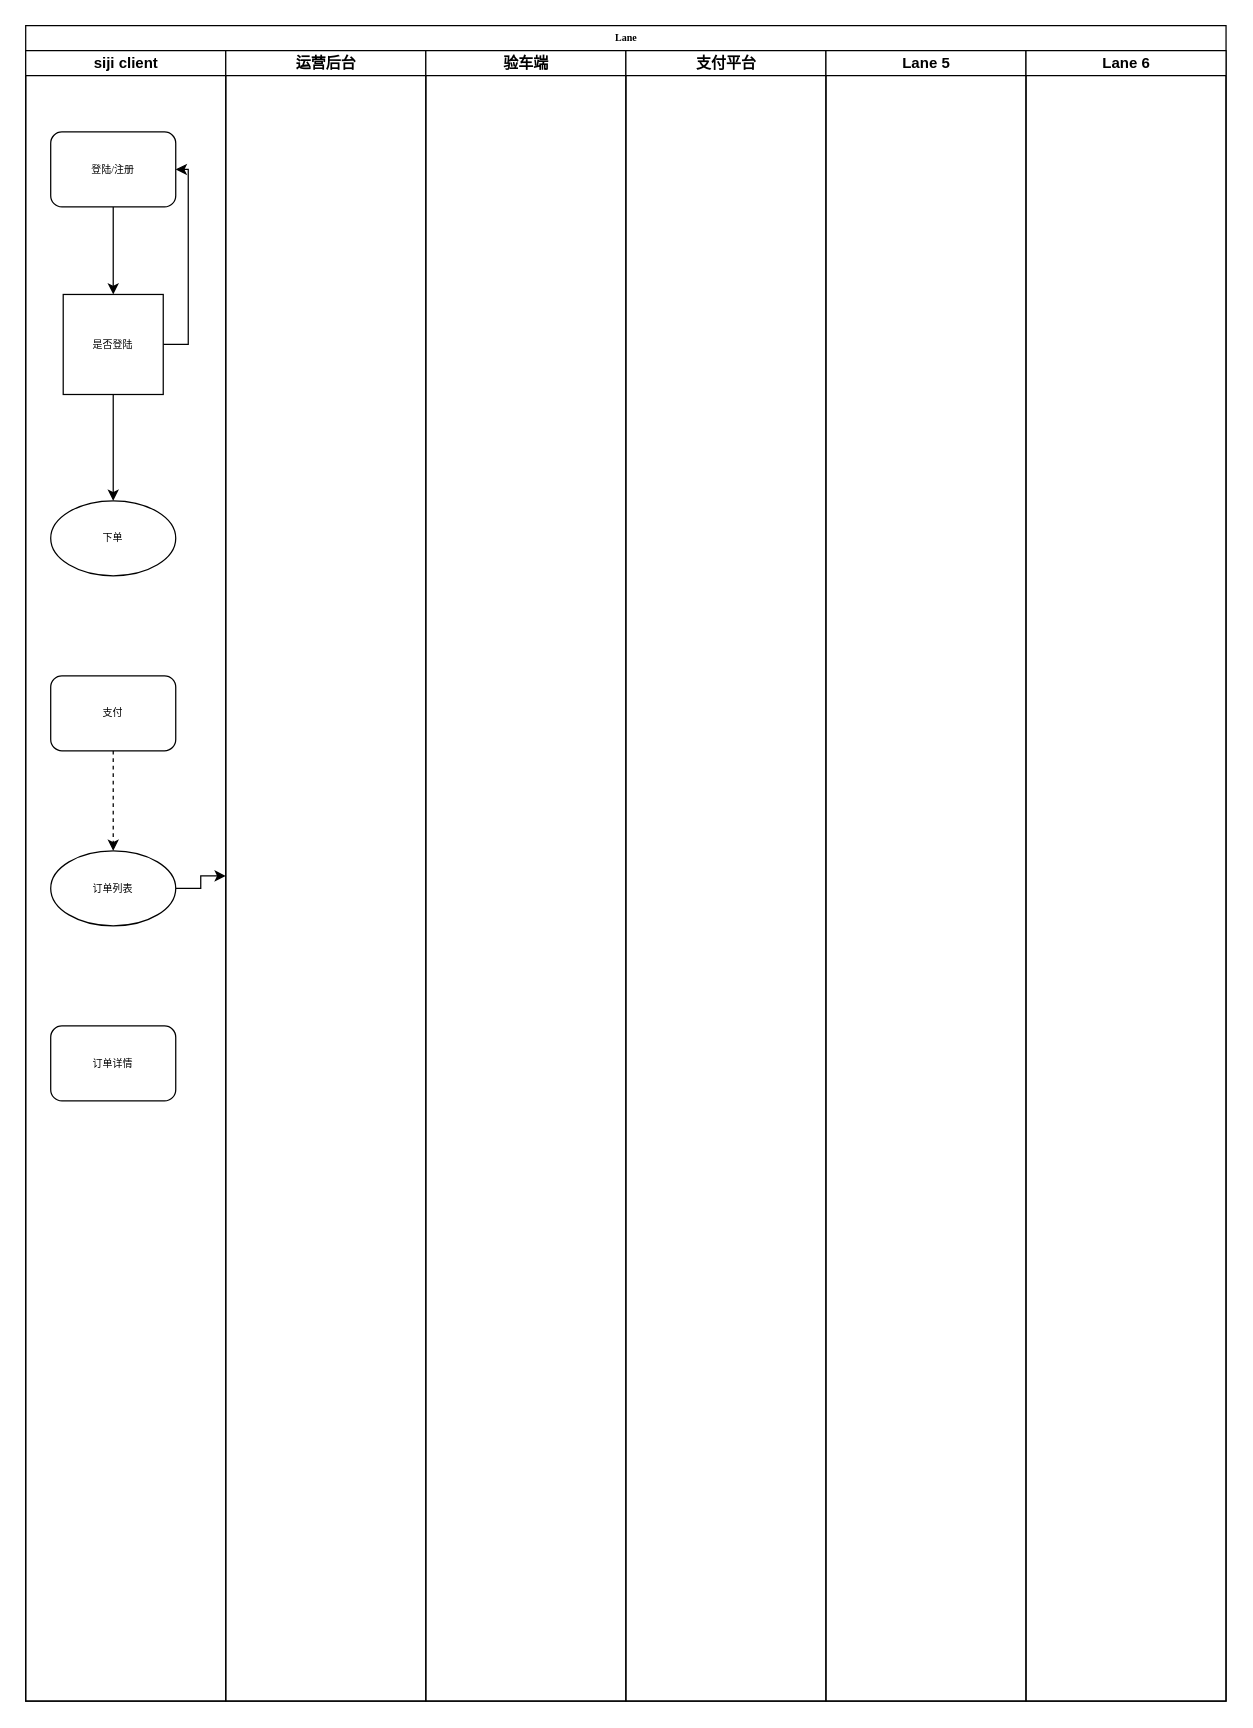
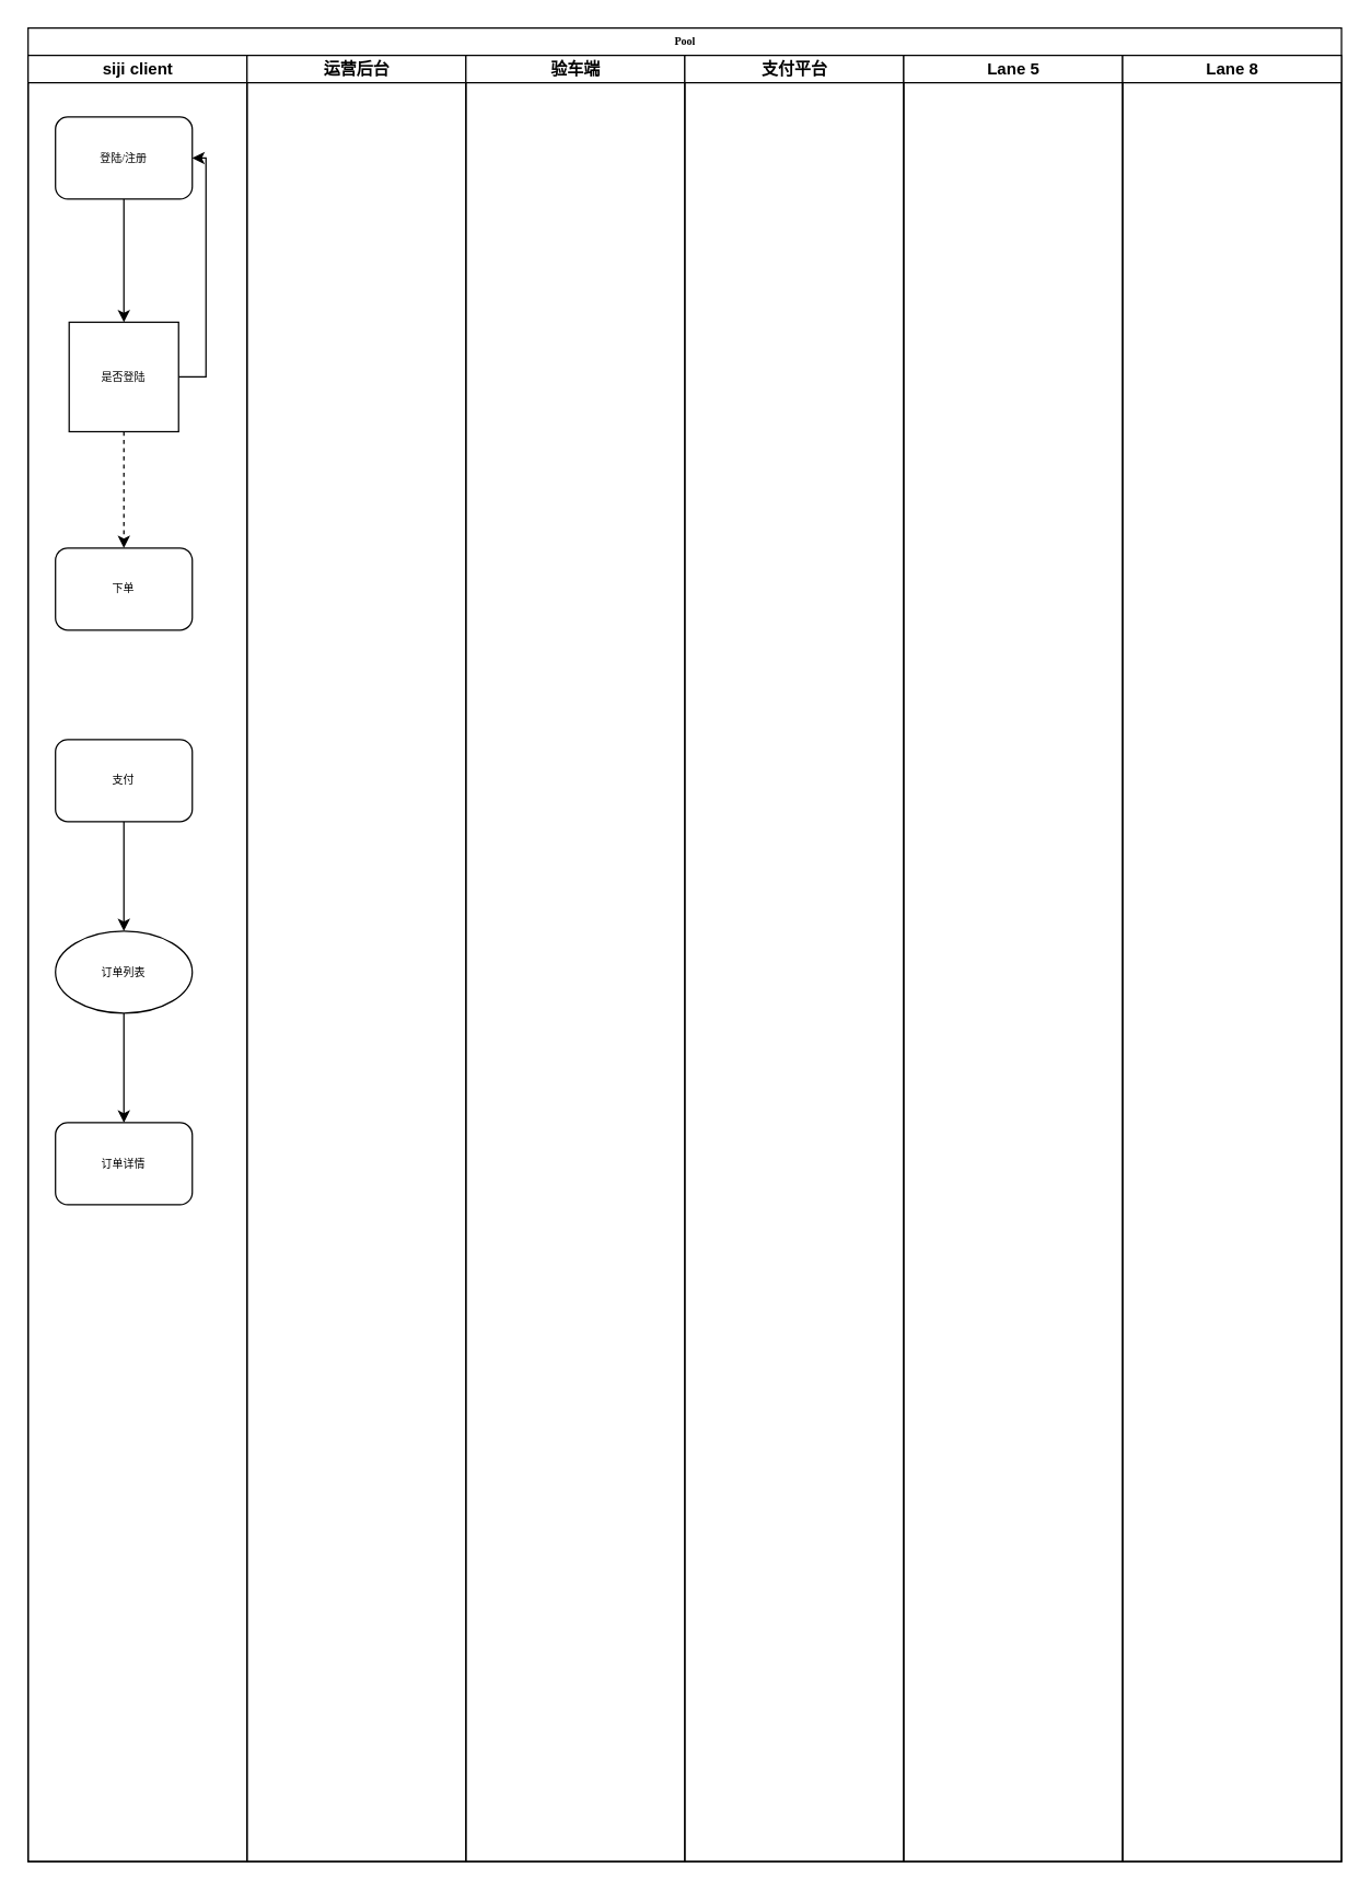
- <mxCell id="2" value="Lane" style="swimlane;html=1;childLayout=stackLayout;startSize=20;rounded=0;shadow=0;labelBackgroundColor=none;strokeWidth=1;fontFamily=Verdana;fontSize=8;align=center;" parent="1" vertex="1"><mxGeometry x="20" y="20" width="960" height="1340" as="geometry" /></mxCell>
+ <mxCell id="2" value="Pool" style="swimlane;html=1;childLayout=stackLayout;startSize=20;rounded=0;shadow=0;labelBackgroundColor=none;strokeWidth=1;fontFamily=Verdana;fontSize=8;align=center;" parent="1" vertex="1"><mxGeometry x="20" y="20" width="960" height="1340" as="geometry" /></mxCell>
- <mxCell id="15" value="Lane 6" style="swimlane;html=1;startSize=20;" parent="2" vertex="1"><mxGeometry x="800" y="20" width="160" height="1320" as="geometry" /></mxCell>
+ <mxCell id="15" value="Lane 8" style="swimlane;html=1;startSize=20;" parent="2" vertex="1"><mxGeometry x="800" y="20" width="160" height="1320" as="geometry" /></mxCell>
- <mxCell id="4" value="登陆/注册" style="rounded=1;whiteSpace=wrap;html=1;shadow=0;labelBackgroundColor=none;strokeWidth=1;fontFamily=Verdana;fontSize=8;align=center;" parent="3" vertex="1"><mxGeometry x="20" y="65" width="100" height="60" as="geometry" /></mxCell>
+ <mxCell id="4" value="登陆/注册" style="rounded=1;whiteSpace=wrap;html=1;shadow=0;labelBackgroundColor=none;strokeWidth=1;fontFamily=Verdana;fontSize=8;align=center;" parent="3" vertex="1"><mxGeometry x="20" y="45" width="100" height="60" as="geometry" /></mxCell>
- <mxCell id="16" style="edgeStyle=orthogonalEdgeStyle;rounded=0;orthogonalLoop=1;jettySize=auto;html=1;" edge="1" parent="1" source="18" target="5"><mxGeometry relative="1" as="geometry" /></mxCell>
+ <mxCell id="16" style="edgeStyle=orthogonalEdgeStyle;rounded=0;orthogonalLoop=1;jettySize=auto;html=1;dashed=1;" edge="1" parent="1" source="18" target="5"><mxGeometry relative="1" as="geometry" /></mxCell>
- <mxCell id="5" value="下单" style="ellipse;whiteSpace=wrap;html=1;shadow=0;labelBackgroundColor=none;strokeWidth=1;fontFamily=Verdana;fontSize=8;align=center;" vertex="1" parent="3"><mxGeometry x="20" y="360" width="100" height="60" as="geometry" /></mxCell>
+ <mxCell id="5" value="下单" style="rounded=1;whiteSpace=wrap;html=1;shadow=0;labelBackgroundColor=none;strokeWidth=1;fontFamily=Verdana;fontSize=8;align=center;" vertex="1" parent="3"><mxGeometry x="20" y="360" width="100" height="60" as="geometry" /></mxCell>
- <mxCell id="6" value="" style="edgeStyle=orthogonalEdgeStyle;rounded=0;orthogonalLoop=1;jettySize=auto;html=1;dashed=1;" edge="1" parent="3" source="7" target="9"><mxGeometry relative="1" as="geometry" /></mxCell>
+ <mxCell id="6" value="" style="edgeStyle=orthogonalEdgeStyle;rounded=0;orthogonalLoop=1;jettySize=auto;html=1;" edge="1" parent="3" source="7" target="9"><mxGeometry relative="1" as="geometry" /></mxCell>
- <mxCell id="8" value="" style="edgeStyle=orthogonalEdgeStyle;rounded=0;orthogonalLoop=1;jettySize=auto;html=1;" edge="1" parent="3" source="9" target="11"><mxGeometry relative="1" as="geometry" /></mxCell>
+ <mxCell id="8" value="" style="edgeStyle=orthogonalEdgeStyle;rounded=0;orthogonalLoop=1;jettySize=auto;html=1;" edge="1" parent="3" source="9" target="10"><mxGeometry relative="1" as="geometry" /></mxCell>
